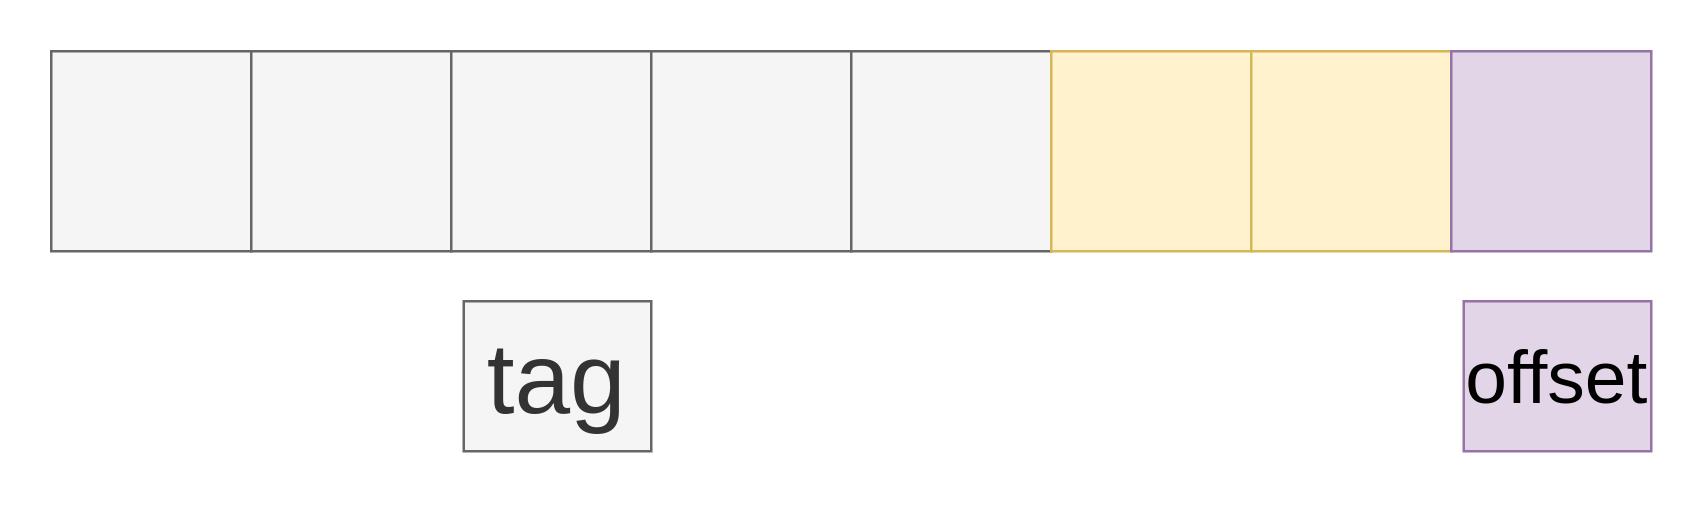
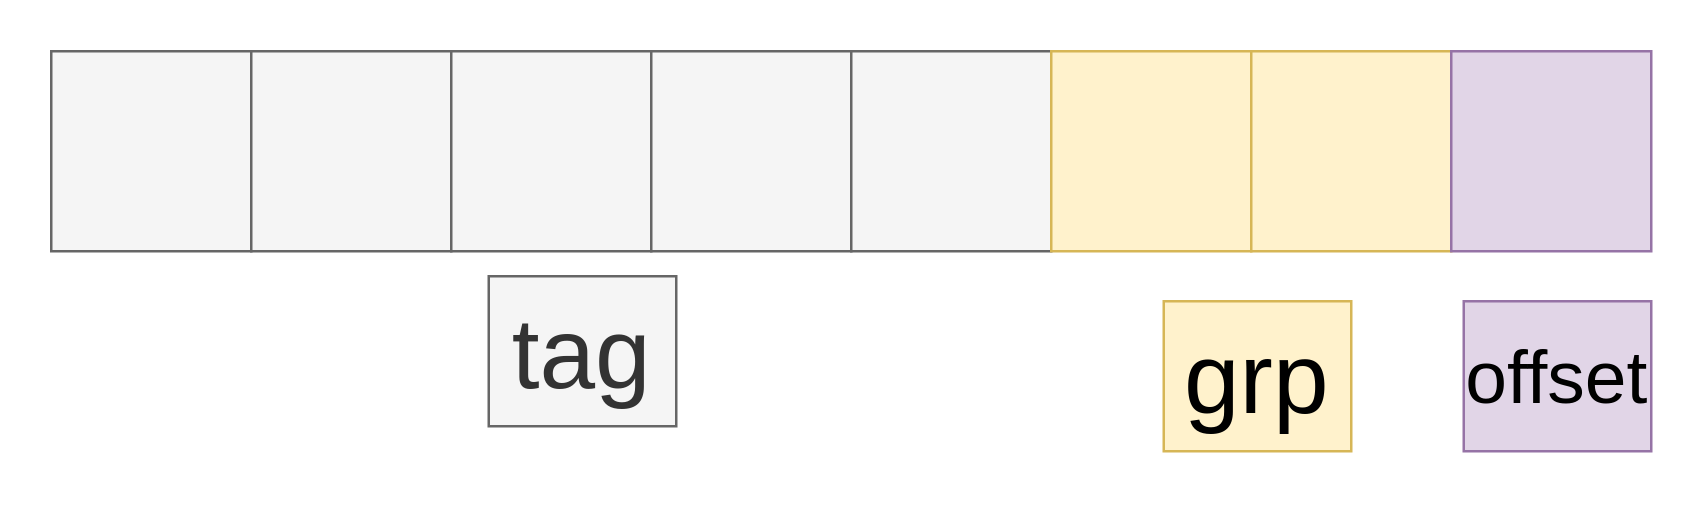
- <mxCell id="11" value="tag" style="text;html=1;strokeColor=#666666;fillColor=#f5f5f5;align=center;verticalAlign=middle;whiteSpace=wrap;rounded=0;fontSize=40;fontColor=#333333;" vertex="1" parent="2"><mxGeometry x="165" y="100" width="75" height="60" as="geometry" /></mxCell>
+ <mxCell id="11" value="tag" style="text;html=1;strokeColor=#666666;fillColor=#f5f5f5;align=center;verticalAlign=middle;whiteSpace=wrap;rounded=0;fontSize=40;fontColor=#333333;" vertex="1" parent="2"><mxGeometry x="175" y="90" width="75" height="60" as="geometry" /></mxCell>
+ <mxCell id="12" value="grp" style="text;html=1;strokeColor=#d6b656;fillColor=#fff2cc;align=center;verticalAlign=middle;whiteSpace=wrap;rounded=0;fontSize=40;" vertex="1" parent="2"><mxGeometry x="445" y="100" width="75" height="60" as="geometry" /></mxCell>
